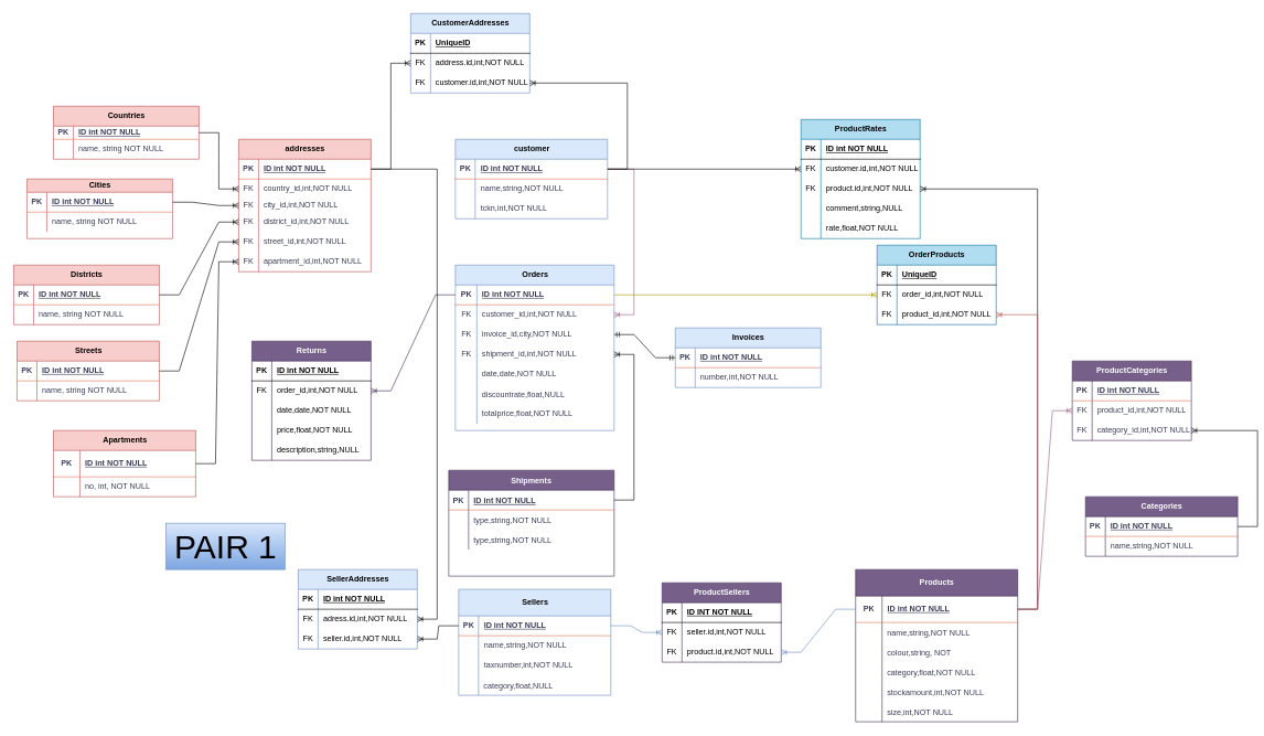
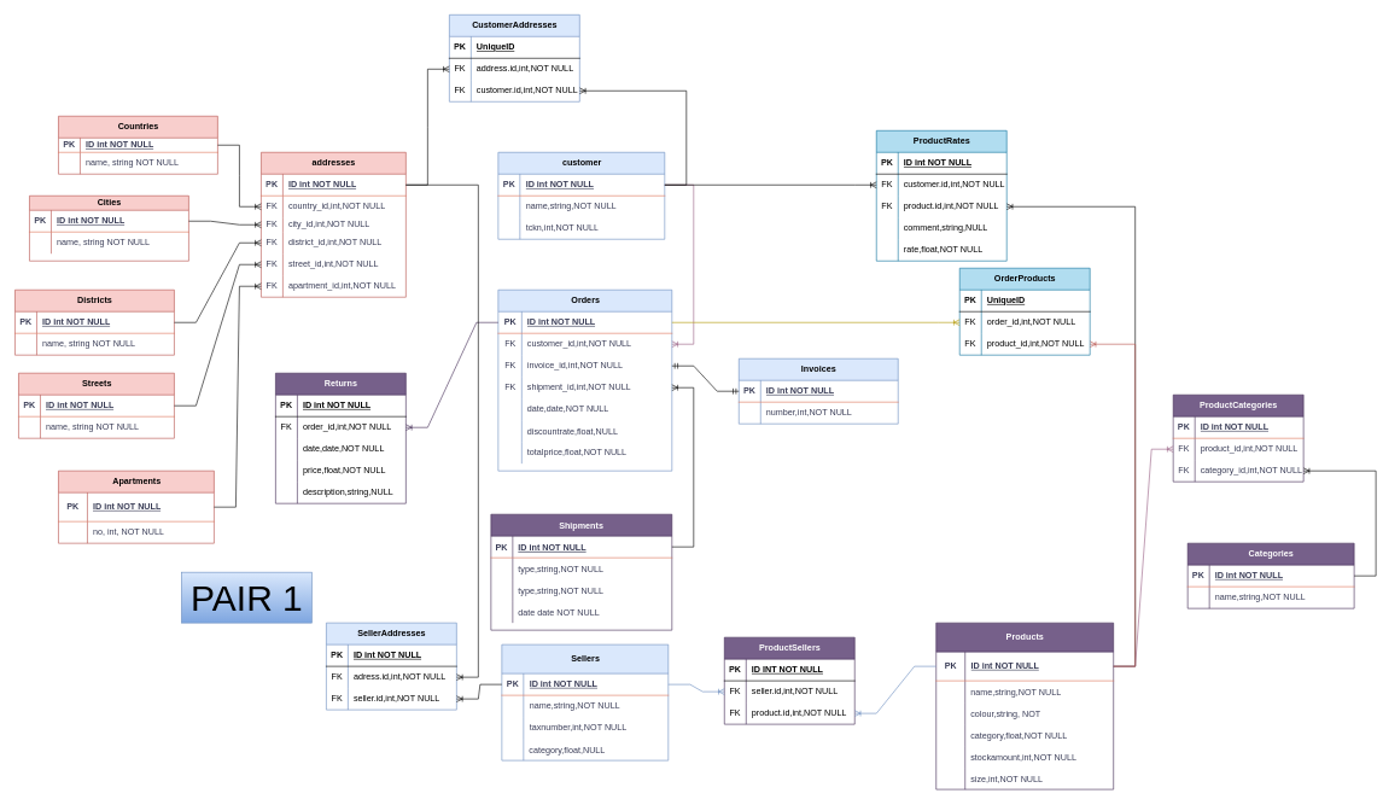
- <mxCell id="134" value="invoice_id,city,NOT NULL" style="shape=partialRectangle;connectable=0;fillColor=none;top=0;left=0;bottom=0;right=0;align=left;spacingLeft=6;fontStyle=0;overflow=hidden;whiteSpace=wrap;html=1;labelBackgroundColor=none;strokeColor=#E07A5F;fontColor=#393C56;" parent="132" vertex="1"><mxGeometry x="32.5" width="207.5" height="30" as="geometry"><mxRectangle width="207.5" height="30" as="alternateBounds" /></mxGeometry></mxCell>
+ <mxCell id="134" value="invoice_id,int,NOT NULL" style="shape=partialRectangle;connectable=0;fillColor=none;top=0;left=0;bottom=0;right=0;align=left;spacingLeft=6;fontStyle=0;overflow=hidden;whiteSpace=wrap;html=1;labelBackgroundColor=none;strokeColor=#E07A5F;fontColor=#393C56;" parent="132" vertex="1"><mxGeometry x="32.5" width="207.5" height="30" as="geometry"><mxRectangle width="207.5" height="30" as="alternateBounds" /></mxGeometry></mxCell>
+ <mxCell id="14" value="date date NOT NULL" style="shape=partialRectangle;overflow=hidden;connectable=0;fillColor=none;top=0;left=0;bottom=0;right=0;align=left;spacingLeft=6;labelBackgroundColor=none;strokeColor=#E07A5F;fontColor=#393C56;" parent="12" vertex="1"><mxGeometry x="30" width="220" height="30" as="geometry"><mxRectangle width="220" height="30" as="alternateBounds" /></mxGeometry></mxCell>
